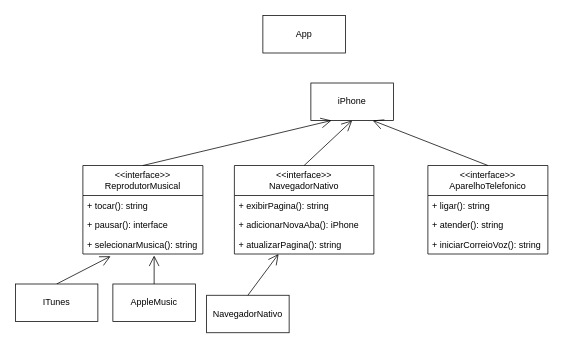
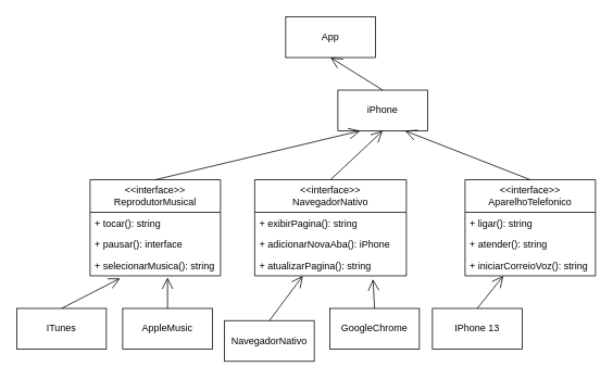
+ <mxCell id="29" value="" style="endArrow=open;endFill=1;endSize=12;html=1;rounded=0;exitX=0.5;exitY=0;exitDx=0;exitDy=0;entryX=0.5;entryY=1;entryDx=0;entryDy=0;" edge="1" parent="1" source="7" target="6"><mxGeometry width="160" relative="1" as="geometry"><mxPoint x="115" y="418" as="sourcePoint" /><mxPoint x="187" y="381" as="targetPoint" /></mxGeometry></mxCell>
+ <mxCell id="17" value="" style="endArrow=open;endFill=1;endSize=12;html=1;rounded=0;exitX=0.5;exitY=0;exitDx=0;exitDy=0;entryX=0.294;entryY=1;entryDx=0;entryDy=0;entryPerimeter=0;" edge="1" parent="1" source="16" target="11"><mxGeometry width="160" relative="1" as="geometry"><mxPoint x="685" y="430" as="sourcePoint" /><mxPoint x="694" y="347" as="targetPoint" /></mxGeometry></mxCell>
+ <mxCell id="23" value="" style="endArrow=open;endFill=1;endSize=12;html=1;rounded=0;exitX=0.5;exitY=0;exitDx=0;exitDy=0;entryX=0.78;entryY=1.154;entryDx=0;entryDy=0;entryPerimeter=0;" edge="1" parent="1" source="19" target="15"><mxGeometry width="160" relative="1" as="geometry"><mxPoint x="625" y="418" as="sourcePoint" /><mxPoint x="657" y="378" as="targetPoint" /></mxGeometry></mxCell>
+ <mxCell id="19" value="GoogleChrome" style="html=1;whiteSpace=wrap;" vertex="1" parent="1"><mxGeometry x="404" y="378" width="110" height="50" as="geometry" /></mxCell>
+ <mxCell id="16" value="IPhone 13" style="html=1;whiteSpace=wrap;" vertex="1" parent="1"><mxGeometry x="530" y="378" width="110" height="50" as="geometry" /></mxCell>
